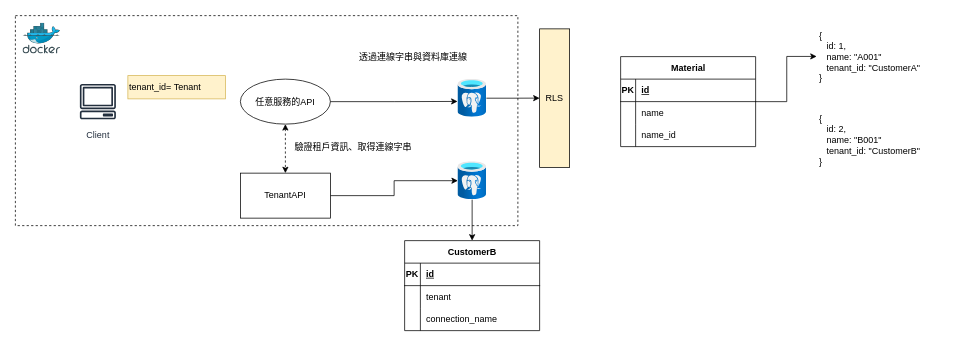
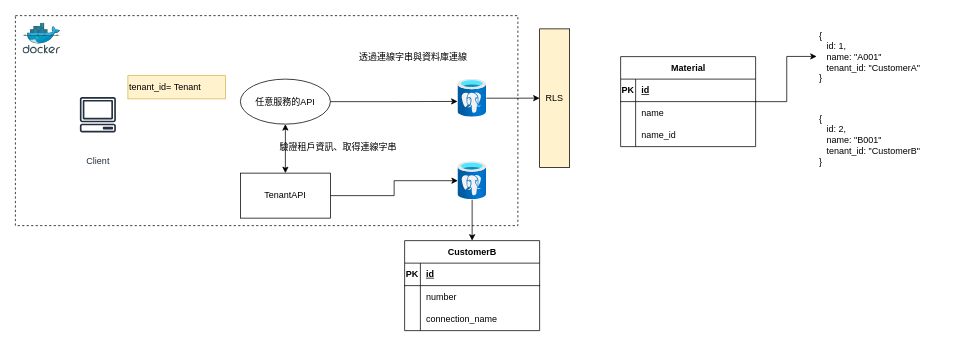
- <mxCell id="13" value="Client" style="sketch=0;outlineConnect=0;fontColor=#232F3E;gradientColor=none;strokeColor=#232F3E;fillColor=#ffffff;dashed=0;verticalLabelPosition=bottom;verticalAlign=top;align=center;html=1;fontSize=12;fontStyle=0;aspect=fixed;shape=mxgraph.aws4.resourceIcon;resIcon=mxgraph.aws4.client;" vertex="1" parent="1"><mxGeometry x="100" y="104.66" width="60" height="60" as="geometry" /></mxCell>
+ <mxCell id="13" value="Client" style="sketch=0;outlineConnect=0;fontColor=#232F3E;gradientColor=none;strokeColor=#232F3E;fillColor=#ffffff;dashed=0;verticalLabelPosition=bottom;verticalAlign=top;align=center;html=1;fontSize=12;fontStyle=0;aspect=fixed;shape=mxgraph.aws4.resourceIcon;resIcon=mxgraph.aws4.client;" vertex="1" parent="1"><mxGeometry x="100" y="104.66" width="60" height="95" as="geometry" /></mxCell>
- <mxCell id="25" value="驗證租戶資訊、取得連線字串" style="text;html=1;align=center;verticalAlign=middle;resizable=0;points=[];autosize=1;strokeColor=none;fillColor=none;" vertex="1" parent="1"><mxGeometry x="380" y="180.01" width="180" height="30" as="geometry" /></mxCell>
+ <mxCell id="25" value="驗證租戶資訊、取得連線字串" style="text;html=1;align=center;verticalAlign=middle;resizable=0;points=[];autosize=1;strokeColor=none;fillColor=none;" vertex="1" parent="1"><mxGeometry x="360" y="180.01" width="180" height="30" as="geometry" /></mxCell>
- <mxCell id="3" style="edgeStyle=orthogonalEdgeStyle;rounded=0;orthogonalLoop=1;jettySize=auto;html=1;entryX=0.5;entryY=0;entryDx=0;entryDy=0;startArrow=classic;startFill=1;dashed=1;" edge="1" parent="1" source="4" target="6"><mxGeometry relative="1" as="geometry" /></mxCell>
+ <mxCell id="3" style="edgeStyle=orthogonalEdgeStyle;rounded=0;orthogonalLoop=1;jettySize=auto;html=1;entryX=0.5;entryY=0;entryDx=0;entryDy=0;startArrow=classic;startFill=1;" edge="1" parent="1" source="4" target="6"><mxGeometry relative="1" as="geometry" /></mxCell>
- <mxCell id="21" value="tenant" style="shape=partialRectangle;connectable=0;fillColor=none;top=0;left=0;bottom=0;right=0;align=left;spacingLeft=6;overflow=hidden;whiteSpace=wrap;html=1;" vertex="1" parent="19"><mxGeometry x="21" width="159" height="30" as="geometry"><mxRectangle width="159" height="30" as="alternateBounds" /></mxGeometry></mxCell>
+ <mxCell id="21" value="number" style="shape=partialRectangle;connectable=0;fillColor=none;top=0;left=0;bottom=0;right=0;align=left;spacingLeft=6;overflow=hidden;whiteSpace=wrap;html=1;" vertex="1" parent="19"><mxGeometry x="21" width="159" height="30" as="geometry"><mxRectangle width="159" height="30" as="alternateBounds" /></mxGeometry></mxCell>
